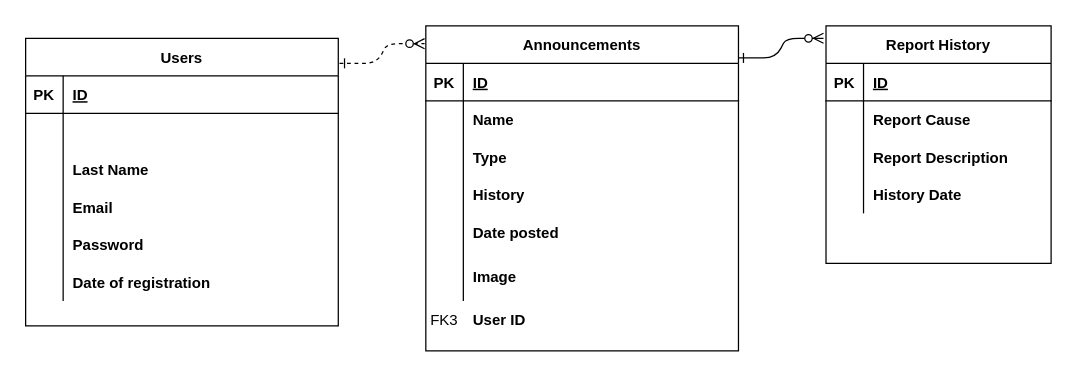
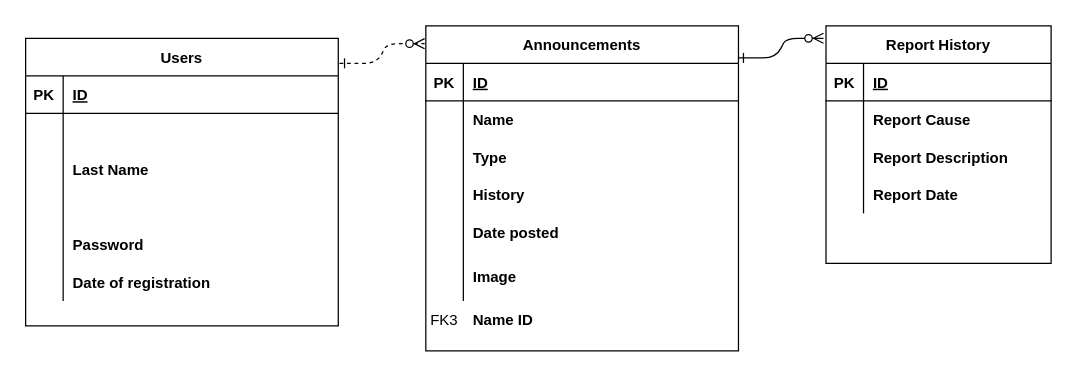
- <mxCell id="52" value="History Date" style="shape=partialRectangle;connectable=0;fillColor=none;top=0;left=0;bottom=0;right=0;align=left;spacingLeft=6;overflow=hidden;fontStyle=1" parent="50" vertex="1"><mxGeometry x="30" width="150" height="30" as="geometry" /></mxCell>
+ <mxCell id="52" value="Report Date" style="shape=partialRectangle;connectable=0;fillColor=none;top=0;left=0;bottom=0;right=0;align=left;spacingLeft=6;overflow=hidden;fontStyle=1" parent="50" vertex="1"><mxGeometry x="30" width="150" height="30" as="geometry" /></mxCell>
- <mxCell id="33" value="Email" style="shape=partialRectangle;connectable=0;fillColor=none;top=0;left=0;bottom=0;right=0;align=left;spacingLeft=6;overflow=hidden;fontStyle=1" parent="31" vertex="1"><mxGeometry x="30" width="220" height="30" as="geometry" /></mxCell>
- <mxCell id="53" value="User ID" style="shape=partialRectangle;connectable=0;fillColor=none;top=0;left=0;bottom=0;right=0;align=left;spacingLeft=6;overflow=hidden;fontStyle=1" vertex="1" parent="1"><mxGeometry x="370" y="240" width="220" height="30" as="geometry" /></mxCell>
+ <mxCell id="53" value="Name ID" style="shape=partialRectangle;connectable=0;fillColor=none;top=0;left=0;bottom=0;right=0;align=left;spacingLeft=6;overflow=hidden;fontStyle=1" vertex="1" parent="1"><mxGeometry x="370" y="240" width="220" height="30" as="geometry" /></mxCell>
